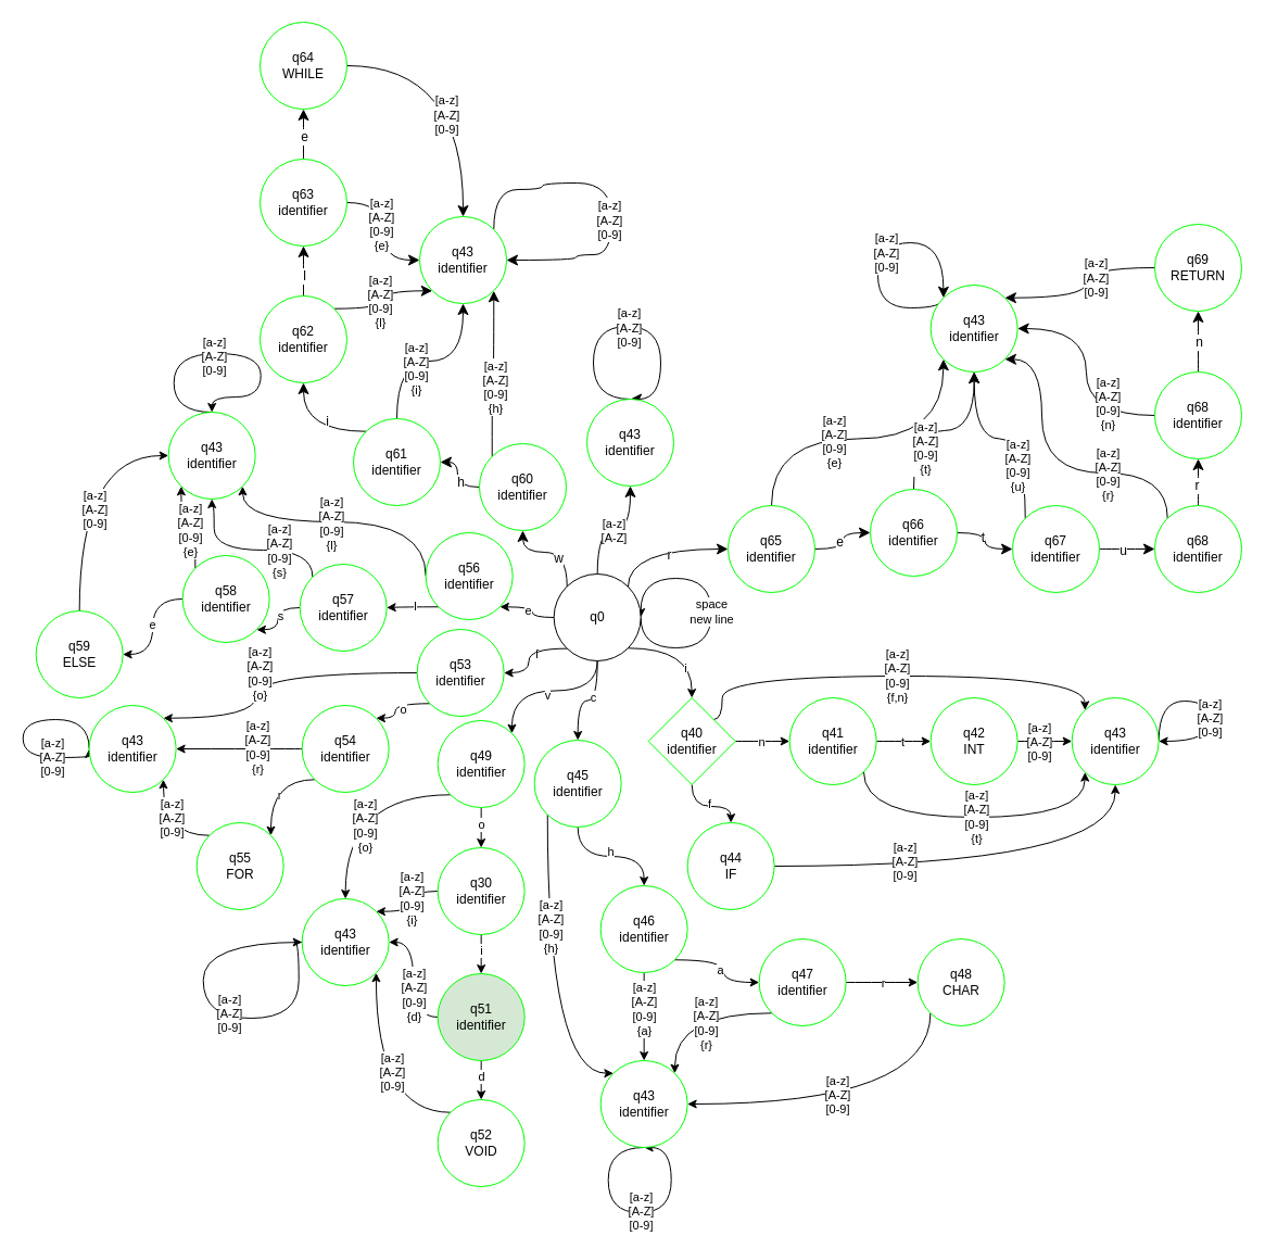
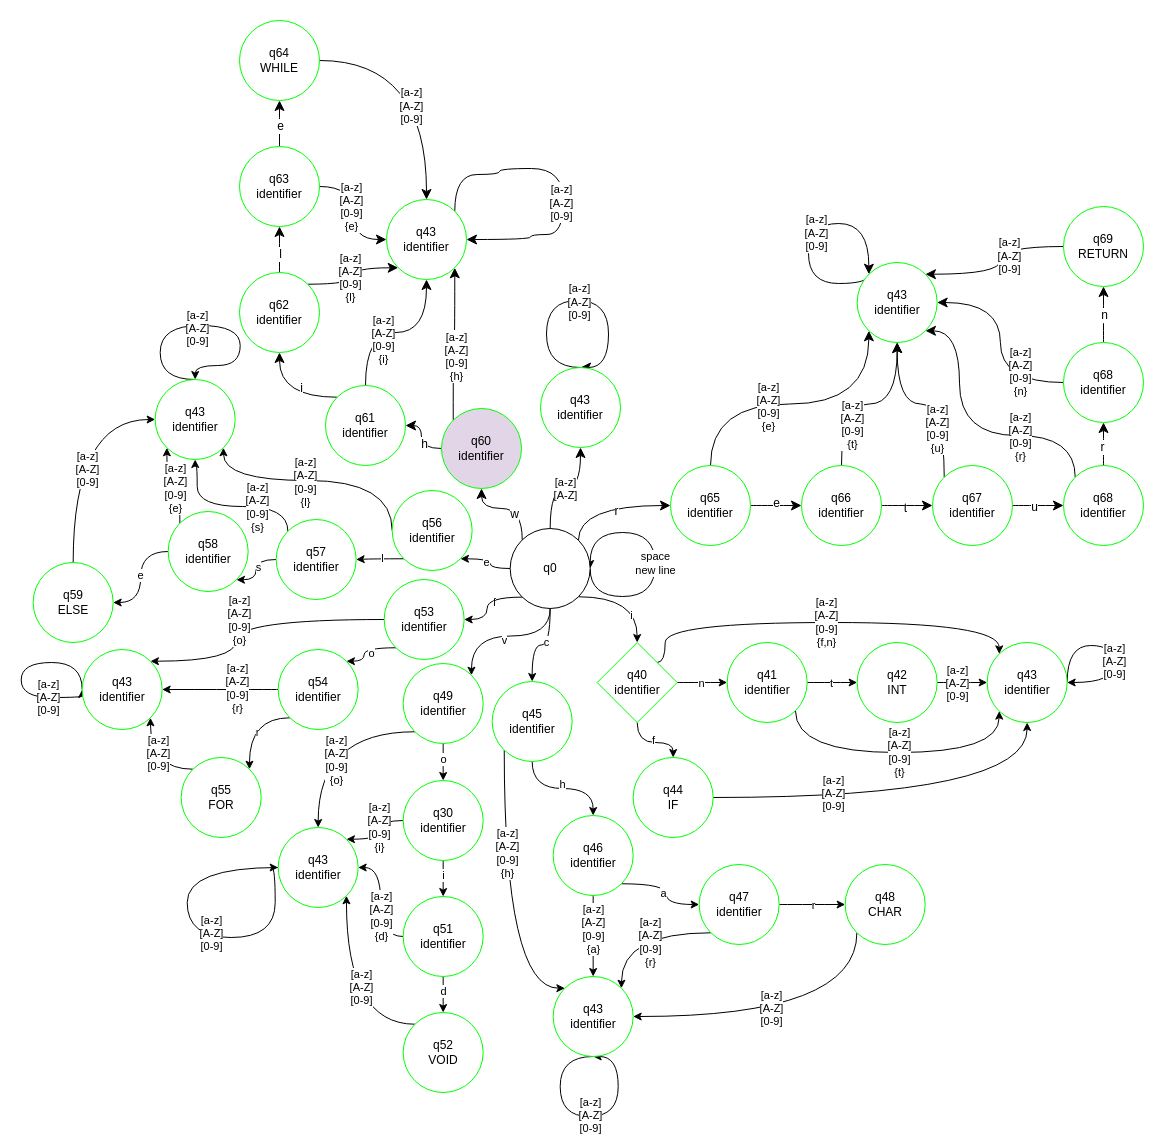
- <mxCell id="125" value="q60&lt;div&gt;identifier&lt;/div&gt;" style="ellipse;whiteSpace=wrap;html=1;aspect=fixed;strokeColor=#00FF00;" vertex="1" parent="1"><mxGeometry x="441" y="408" width="80" height="80" as="geometry" /></mxCell>
+ <mxCell id="125" value="q60&lt;div&gt;identifier&lt;/div&gt;" style="ellipse;whiteSpace=wrap;html=1;aspect=fixed;strokeColor=#00FF00;fillColor=#e1d5e7;" vertex="1" parent="1"><mxGeometry x="441" y="408" width="80" height="80" as="geometry" /></mxCell>
- <mxCell id="156" value="q66&lt;div&gt;identifier&lt;/div&gt;" style="ellipse;whiteSpace=wrap;html=1;aspect=fixed;strokeColor=#00FF00;" vertex="1" parent="1"><mxGeometry x="801" y="450" width="80" height="80" as="geometry" /></mxCell>
+ <mxCell id="156" value="q66&lt;div&gt;identifier&lt;/div&gt;" style="ellipse;whiteSpace=wrap;html=1;aspect=fixed;strokeColor=#00FF00;" vertex="1" parent="1"><mxGeometry x="801" y="465" width="80" height="80" as="geometry" /></mxCell>
- <mxCell id="77" value="q51&lt;div&gt;identifier&lt;/div&gt;" style="ellipse;whiteSpace=wrap;html=1;aspect=fixed;strokeColor=#00FF00;fillColor=#d5e8d4;" vertex="1" parent="1"><mxGeometry x="402.667" y="896" width="80" height="80" as="geometry" /></mxCell>
+ <mxCell id="77" value="q51&lt;div&gt;identifier&lt;/div&gt;" style="ellipse;whiteSpace=wrap;html=1;aspect=fixed;strokeColor=#00FF00;" vertex="1" parent="1"><mxGeometry x="402.667" y="896" width="80" height="80" as="geometry" /></mxCell>
